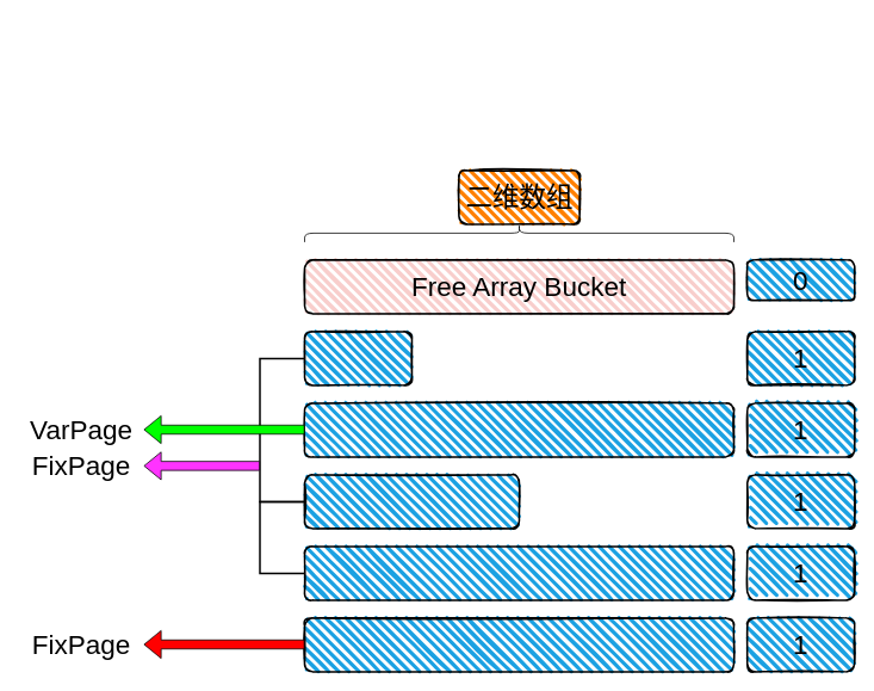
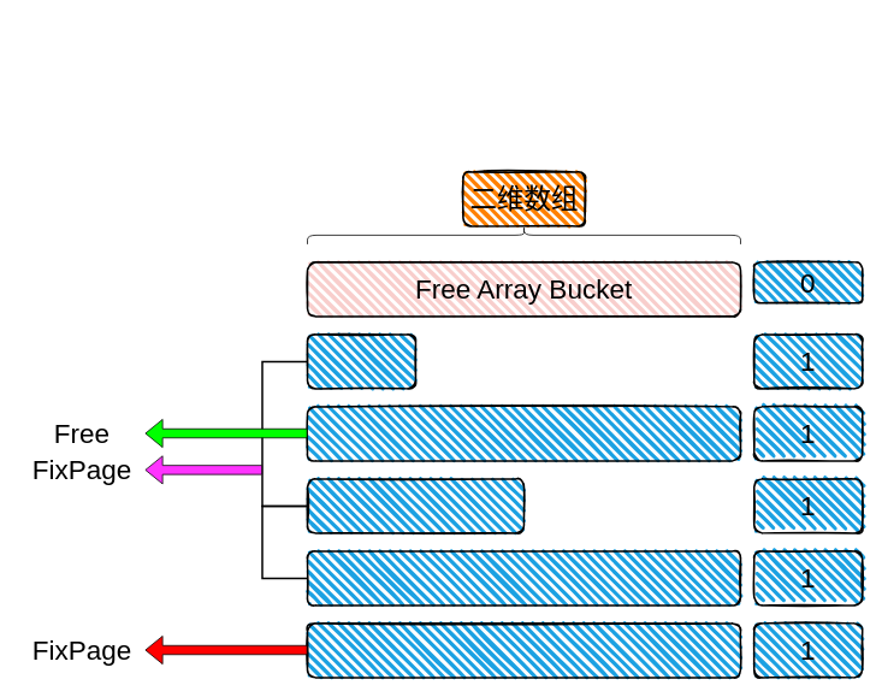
- <mxCell id="15" value="VarPage" style="text;html=1;align=center;verticalAlign=middle;resizable=0;points=[];autosize=1;strokeColor=none;fillColor=none;fontSize=30;" vertex="1" parent="1"><mxGeometry x="20" y="455" width="140" height="50" as="geometry" /></mxCell>
+ <mxCell id="15" value="Free" style="text;html=1;align=center;verticalAlign=middle;resizable=0;points=[];autosize=1;strokeColor=none;fillColor=none;fontSize=30;" vertex="1" parent="1"><mxGeometry x="20" y="455" width="140" height="50" as="geometry" /></mxCell>
